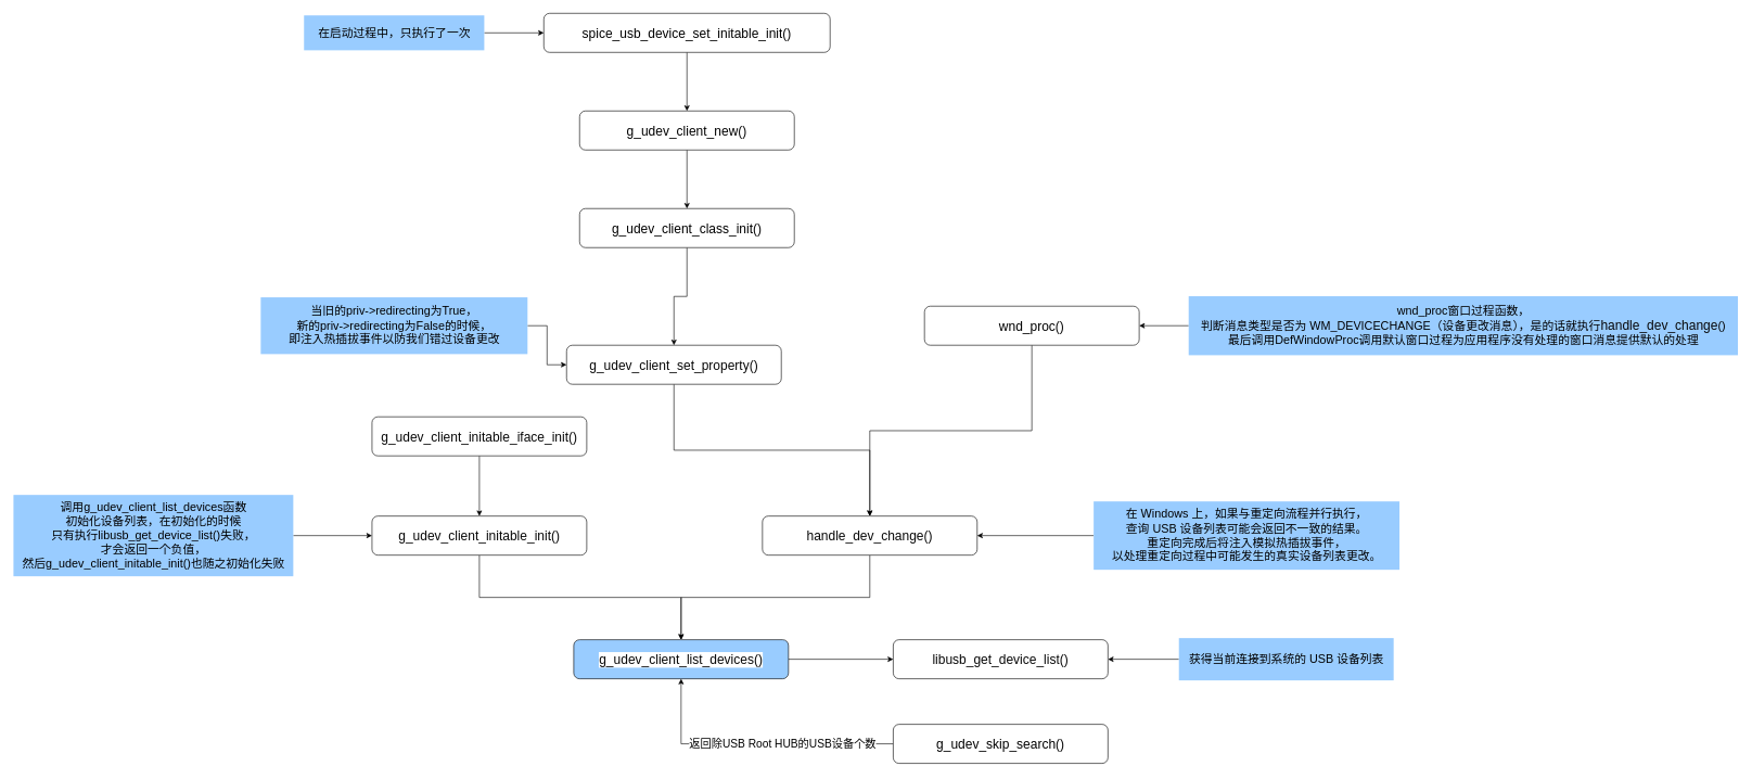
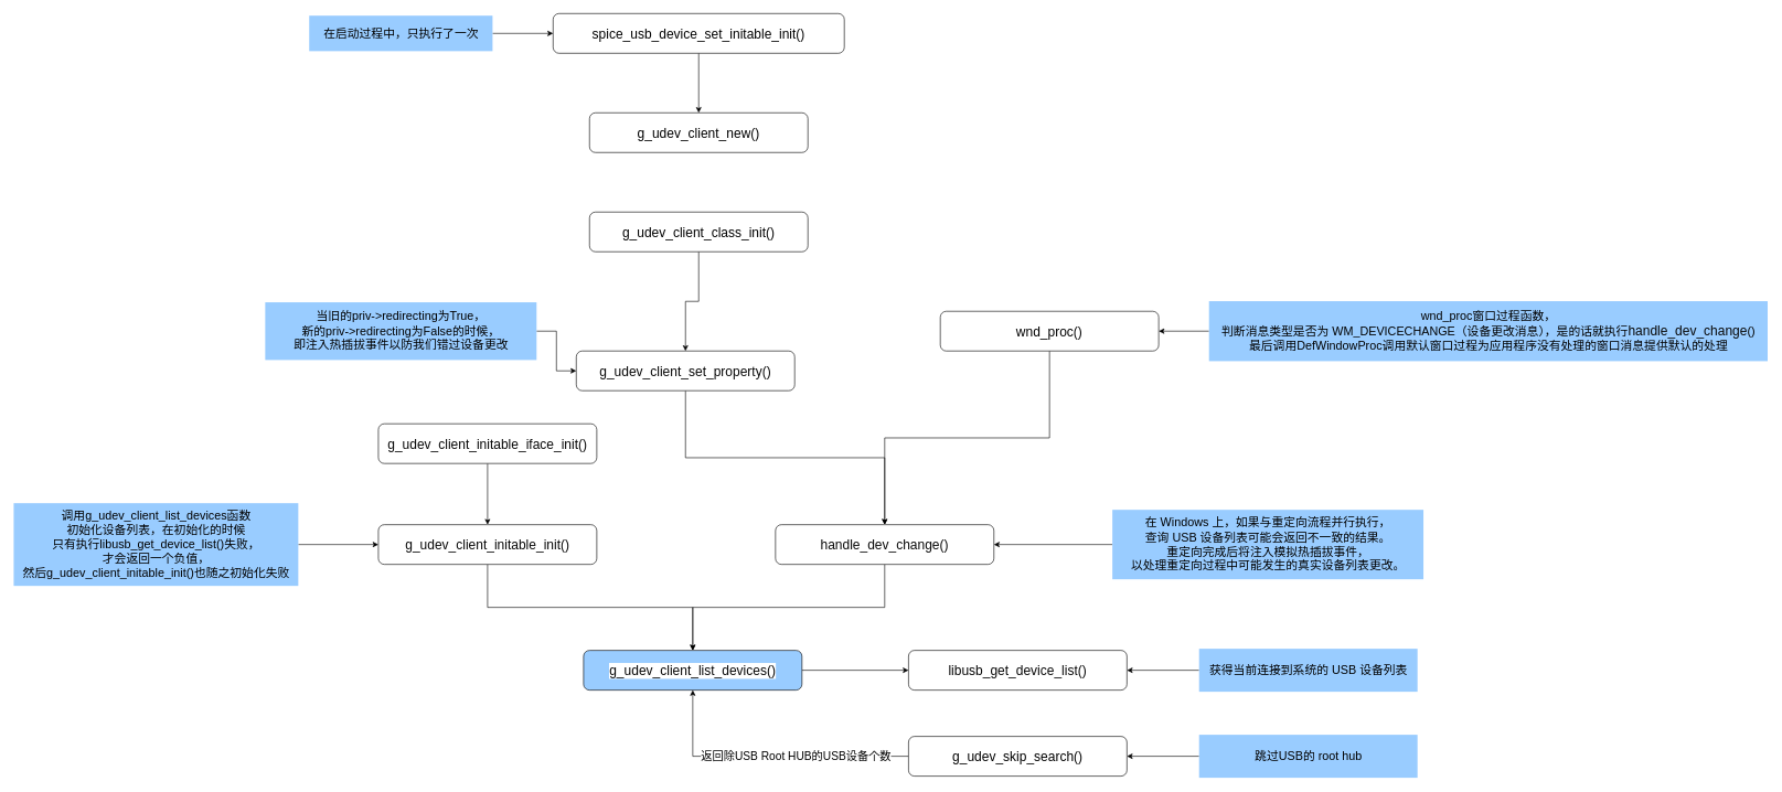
- <mxCell id="30" value="" style="edgeStyle=orthogonalEdgeStyle;rounded=0;orthogonalLoop=1;jettySize=auto;html=1;" edge="1" parent="1" source="31" target="29"><mxGeometry relative="1" as="geometry" /></mxCell>
+ <mxCell id="14" style="edgeStyle=orthogonalEdgeStyle;rounded=0;orthogonalLoop=1;jettySize=auto;html=1;entryX=1;entryY=0.5;entryDx=0;entryDy=0;" edge="1" parent="1" source="15" target="13"><mxGeometry relative="1" as="geometry" /></mxCell>
+ <mxCell id="15" value="跳过USB的 root hub" style="text;strokeColor=none;fillColor=#99CCFF;html=1;fontSize=18;fontStyle=0;verticalAlign=middle;align=center;" vertex="1" parent="1"><mxGeometry x="1811" y="1110" width="330" height="65" as="geometry" /></mxCell>
